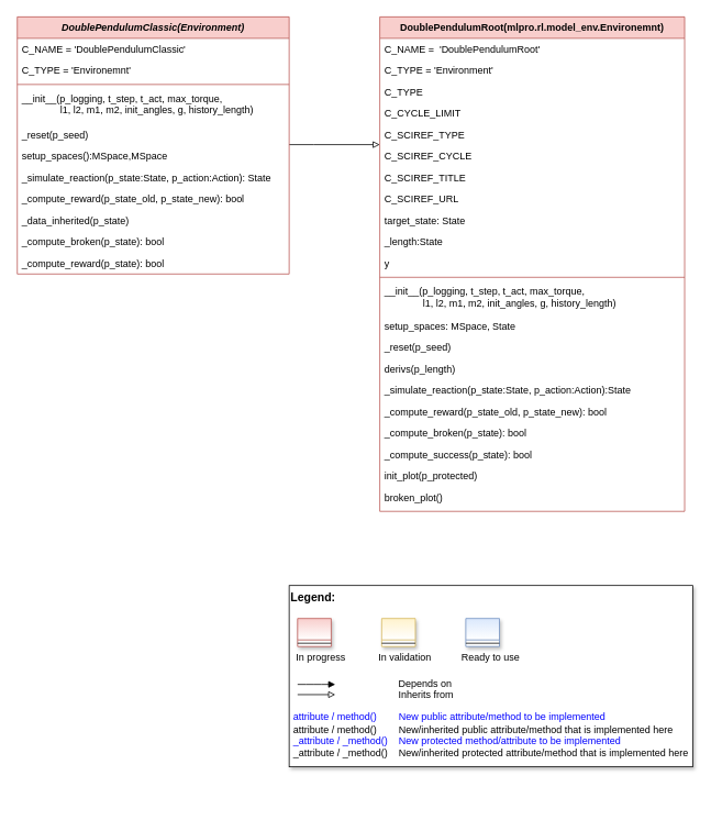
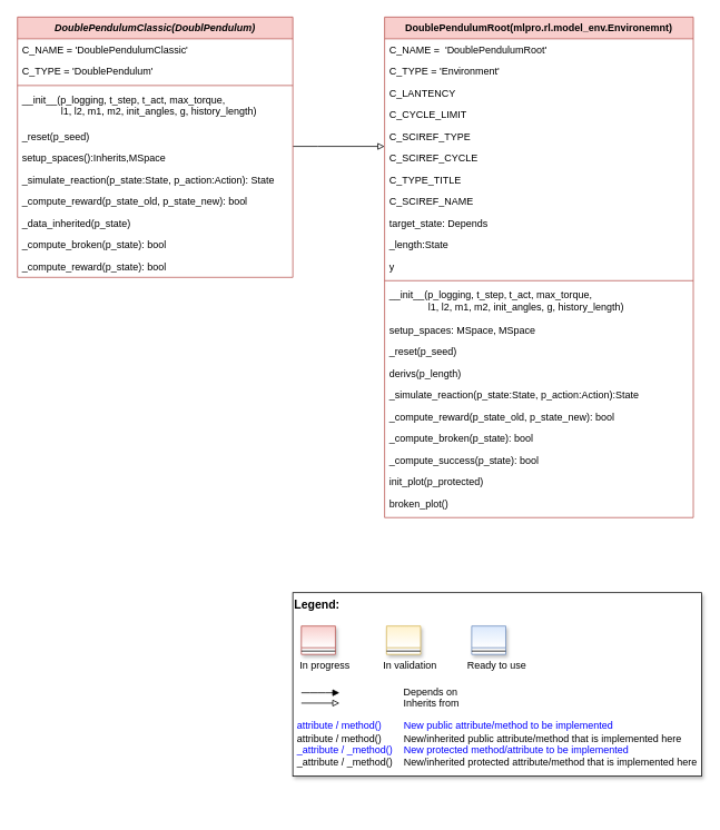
- <mxCell id="26" value="DoublePendulumClassic(Environment)" style="swimlane;fontStyle=3;align=center;verticalAlign=top;childLayout=stackLayout;horizontal=1;startSize=26;horizontalStack=0;resizeParent=1;resizeLast=0;collapsible=1;marginBottom=0;rounded=0;shadow=0;strokeWidth=1;fillColor=#f8cecc;strokeColor=#b85450;" parent="1" vertex="1"><mxGeometry x="20" y="20" width="330" height="312" as="geometry"><mxRectangle x="230" y="140" width="160" height="26" as="alternateBounds" /></mxGeometry></mxCell>
+ <mxCell id="26" value="DoublePendulumClassic(DoublPendulum)" style="swimlane;fontStyle=3;align=center;verticalAlign=top;childLayout=stackLayout;horizontal=1;startSize=26;horizontalStack=0;resizeParent=1;resizeLast=0;collapsible=1;marginBottom=0;rounded=0;shadow=0;strokeWidth=1;fillColor=#f8cecc;strokeColor=#b85450;" parent="1" vertex="1"><mxGeometry x="20" y="20" width="330" height="312" as="geometry"><mxRectangle x="230" y="140" width="160" height="26" as="alternateBounds" /></mxGeometry></mxCell>
- <mxCell id="28" value="C_TYPE = 'Environemnt'" style="text;align=left;verticalAlign=top;spacingLeft=4;spacingRight=4;overflow=hidden;rotatable=0;points=[[0,0.5],[1,0.5]];portConstraint=eastwest;rounded=0;shadow=0;html=0;" parent="26" vertex="1"><mxGeometry y="52" width="330" height="26" as="geometry" /></mxCell>
+ <mxCell id="28" value="C_TYPE = 'DoublePendulum'" style="text;align=left;verticalAlign=top;spacingLeft=4;spacingRight=4;overflow=hidden;rotatable=0;points=[[0,0.5],[1,0.5]];portConstraint=eastwest;rounded=0;shadow=0;html=0;" parent="26" vertex="1"><mxGeometry y="52" width="330" height="26" as="geometry" /></mxCell>
- <mxCell id="5" value="C_TYPE" style="text;align=left;verticalAlign=top;spacingLeft=4;spacingRight=4;overflow=hidden;rotatable=0;points=[[0,0.5],[1,0.5]];portConstraint=eastwest;rounded=0;shadow=0;html=0;" parent="2" vertex="1"><mxGeometry y="78" width="370" height="26" as="geometry" /></mxCell>
+ <mxCell id="5" value="C_LANTENCY" style="text;align=left;verticalAlign=top;spacingLeft=4;spacingRight=4;overflow=hidden;rotatable=0;points=[[0,0.5],[1,0.5]];portConstraint=eastwest;rounded=0;shadow=0;html=0;" parent="2" vertex="1"><mxGeometry y="78" width="370" height="26" as="geometry" /></mxCell>
- <mxCell id="32" value="setup_spaces():MSpace,MSpace" style="text;align=left;verticalAlign=top;spacingLeft=4;spacingRight=4;overflow=hidden;rotatable=0;points=[[0,0.5],[1,0.5]];portConstraint=eastwest;" vertex="1" parent="26"><mxGeometry y="156" width="330" height="26" as="geometry" /></mxCell>
+ <mxCell id="32" value="setup_spaces():Inherits,MSpace" style="text;align=left;verticalAlign=top;spacingLeft=4;spacingRight=4;overflow=hidden;rotatable=0;points=[[0,0.5],[1,0.5]];portConstraint=eastwest;" vertex="1" parent="26"><mxGeometry y="156" width="330" height="26" as="geometry" /></mxCell>
- <mxCell id="9" value="C_SCIREF_TITLE" style="text;align=left;verticalAlign=top;spacingLeft=4;spacingRight=4;overflow=hidden;rotatable=0;points=[[0,0.5],[1,0.5]];portConstraint=eastwest;rounded=0;shadow=0;html=0;" parent="2" vertex="1"><mxGeometry y="182" width="370" height="26" as="geometry" /></mxCell>
+ <mxCell id="9" value="C_TYPE_TITLE" style="text;align=left;verticalAlign=top;spacingLeft=4;spacingRight=4;overflow=hidden;rotatable=0;points=[[0,0.5],[1,0.5]];portConstraint=eastwest;rounded=0;shadow=0;html=0;" parent="2" vertex="1"><mxGeometry y="182" width="370" height="26" as="geometry" /></mxCell>
- <mxCell id="10" value="C_SCIREF_URL" style="text;align=left;verticalAlign=top;spacingLeft=4;spacingRight=4;overflow=hidden;rotatable=0;points=[[0,0.5],[1,0.5]];portConstraint=eastwest;rounded=0;shadow=0;html=0;" parent="2" vertex="1"><mxGeometry y="208" width="370" height="26" as="geometry" /></mxCell>
+ <mxCell id="10" value="C_SCIREF_NAME" style="text;align=left;verticalAlign=top;spacingLeft=4;spacingRight=4;overflow=hidden;rotatable=0;points=[[0,0.5],[1,0.5]];portConstraint=eastwest;rounded=0;shadow=0;html=0;" parent="2" vertex="1"><mxGeometry y="208" width="370" height="26" as="geometry" /></mxCell>
- <mxCell id="11" value="target_state: State" style="text;align=left;verticalAlign=top;spacingLeft=4;spacingRight=4;overflow=hidden;rotatable=0;points=[[0,0.5],[1,0.5]];portConstraint=eastwest;rounded=0;shadow=0;html=0;" parent="2" vertex="1"><mxGeometry y="234" width="370" height="26" as="geometry" /></mxCell>
+ <mxCell id="11" value="target_state: Depends" style="text;align=left;verticalAlign=top;spacingLeft=4;spacingRight=4;overflow=hidden;rotatable=0;points=[[0,0.5],[1,0.5]];portConstraint=eastwest;rounded=0;shadow=0;html=0;" parent="2" vertex="1"><mxGeometry y="234" width="370" height="26" as="geometry" /></mxCell>
- <mxCell id="16" value="setup_spaces: MSpace, State" style="text;align=left;verticalAlign=top;spacingLeft=4;spacingRight=4;overflow=hidden;rotatable=0;points=[[0,0.5],[1,0.5]];portConstraint=eastwest;" parent="2" vertex="1"><mxGeometry y="362" width="370" height="26" as="geometry" /></mxCell>
+ <mxCell id="16" value="setup_spaces: MSpace, MSpace" style="text;align=left;verticalAlign=top;spacingLeft=4;spacingRight=4;overflow=hidden;rotatable=0;points=[[0,0.5],[1,0.5]];portConstraint=eastwest;" parent="2" vertex="1"><mxGeometry y="362" width="370" height="26" as="geometry" /></mxCell>
